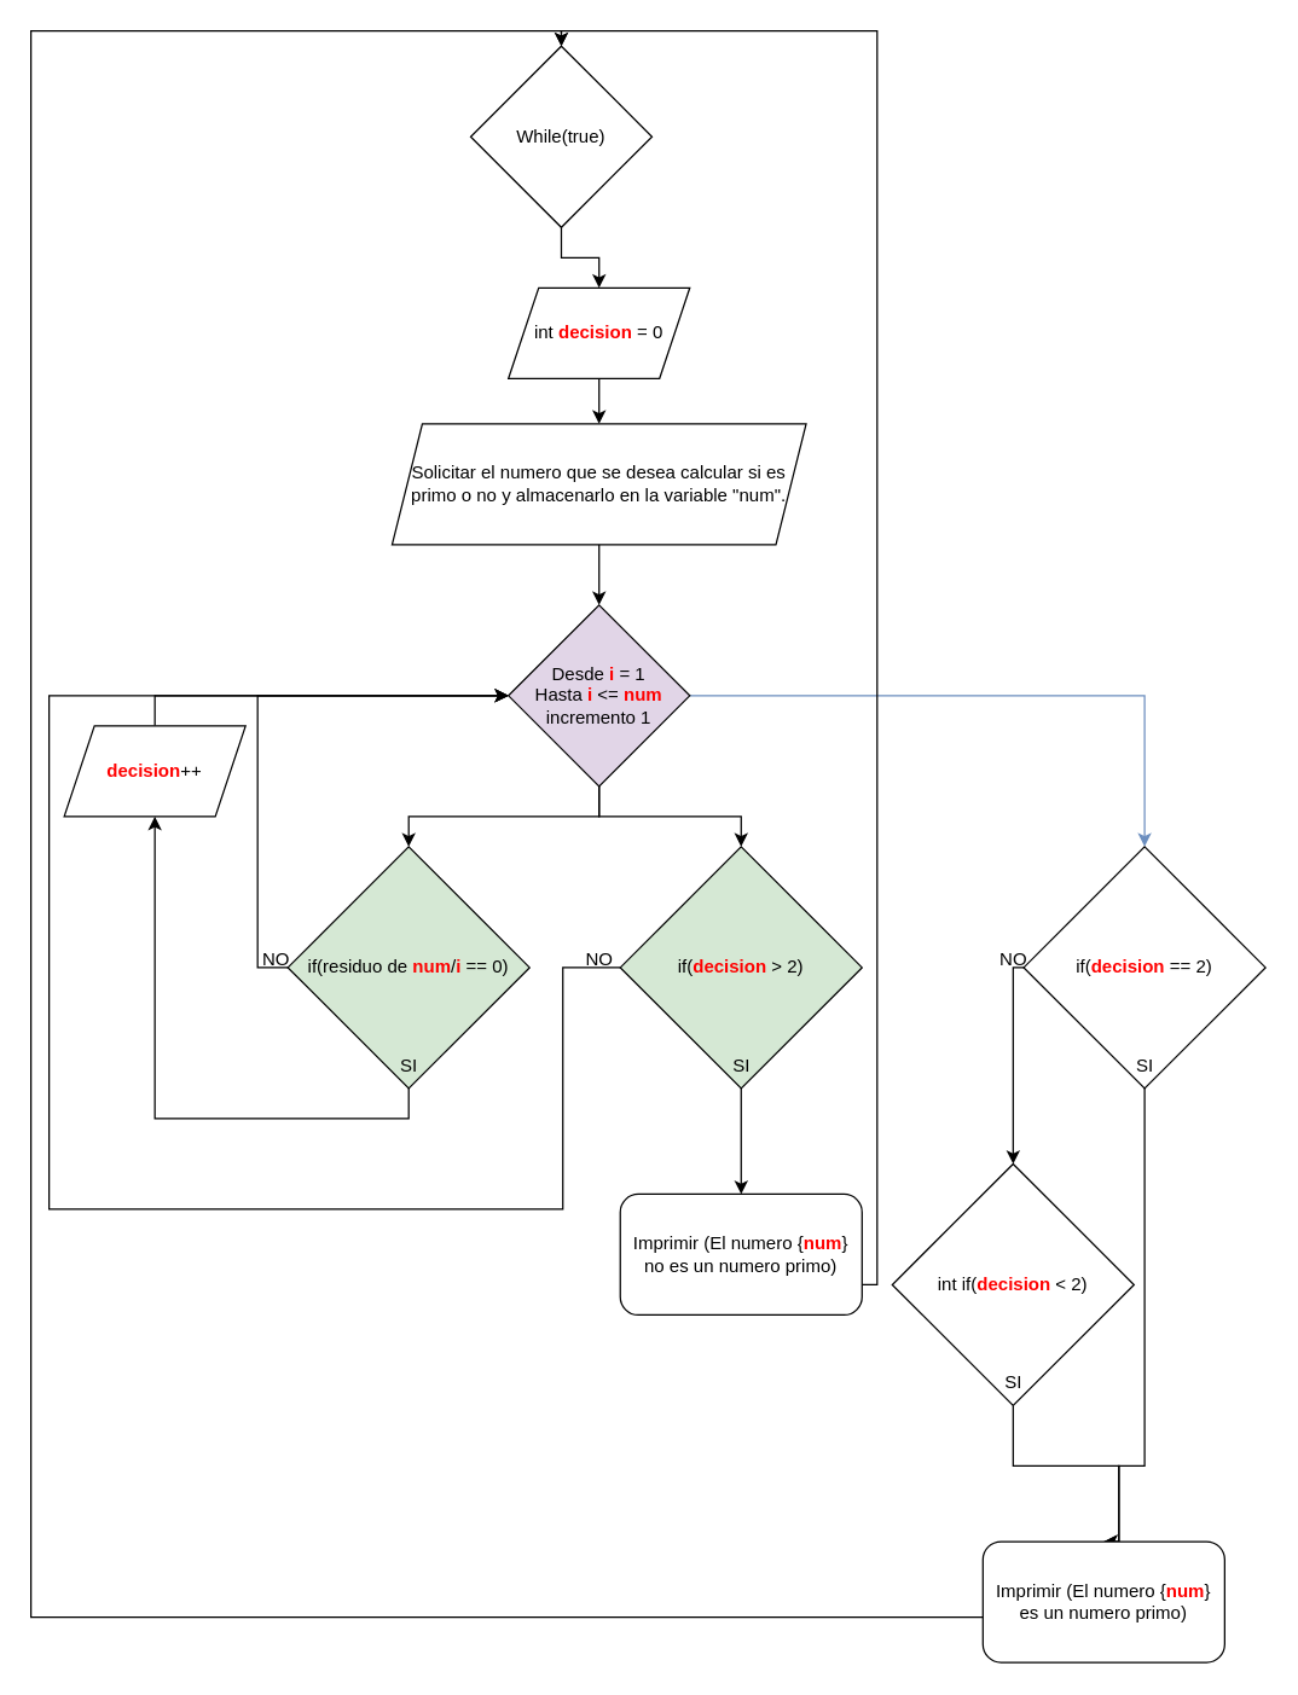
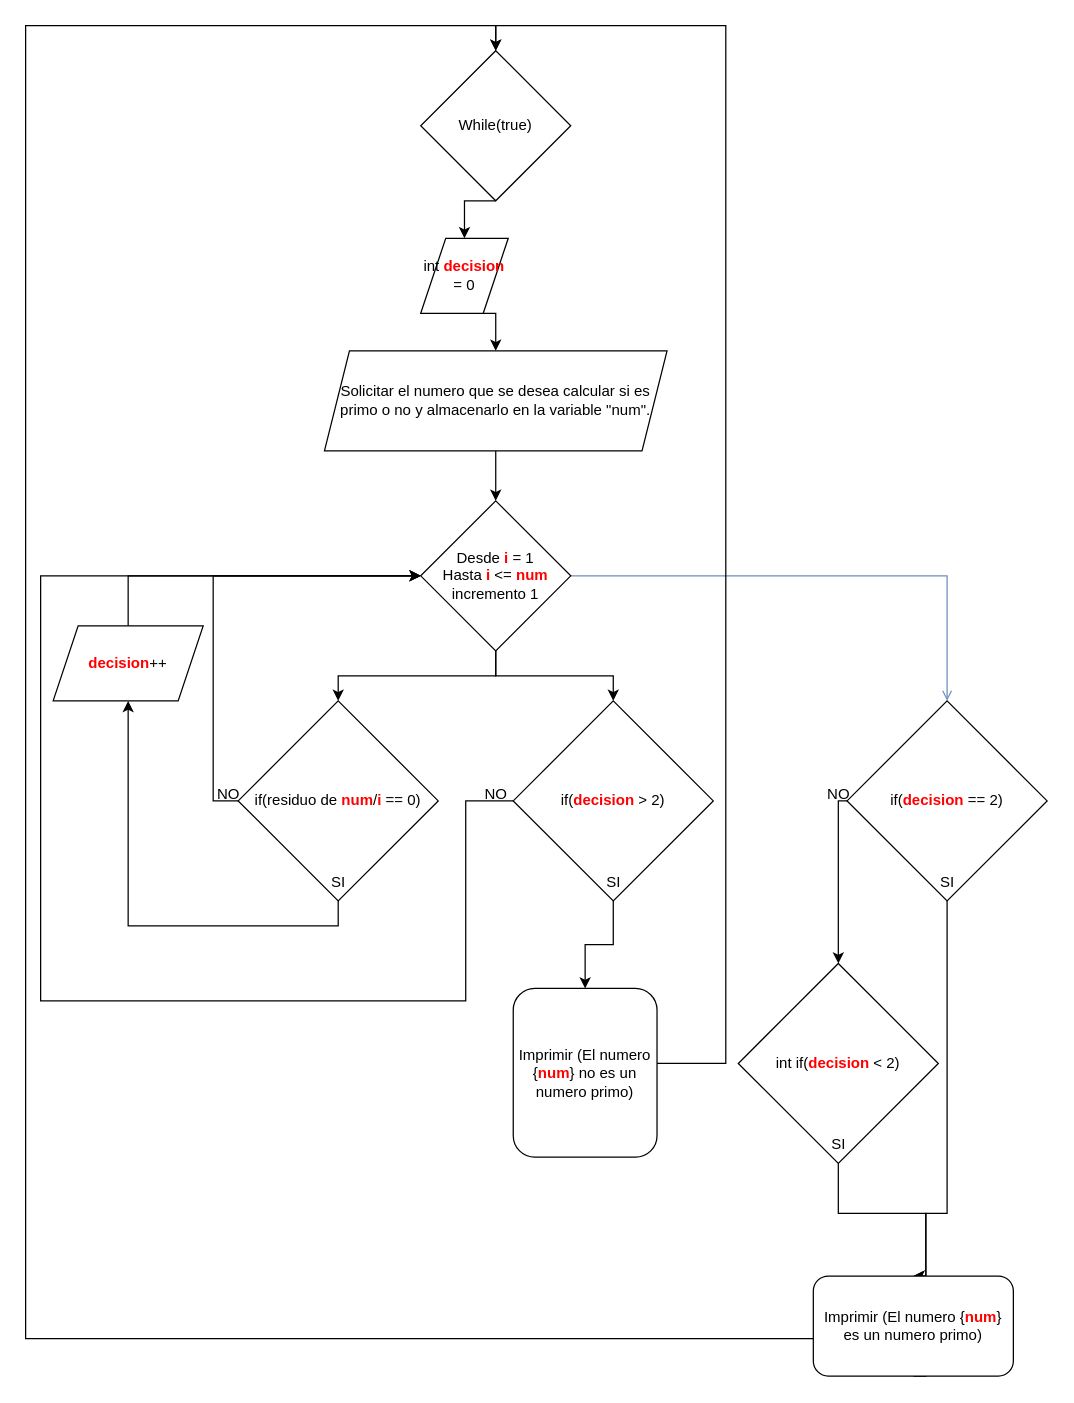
- <mxCell id="3" value="While(true)" style="rhombus;whiteSpace=wrap;html=1;" vertex="1" parent="1"><mxGeometry x="311" y="30" width="120" height="120" as="geometry" /></mxCell>
+ <mxCell id="3" value="While(true)" style="rhombus;whiteSpace=wrap;html=1;" vertex="1" parent="1"><mxGeometry x="336" y="40" width="120" height="120" as="geometry" /></mxCell>
- <mxCell id="28" value="int &lt;font color=&quot;#ff0000&quot;&gt;&lt;b&gt;decision&lt;/b&gt;&lt;/font&gt; = 0" style="shape=parallelogram;perimeter=parallelogramPerimeter;whiteSpace=wrap;html=1;fixedSize=1;" vertex="1" parent="1"><mxGeometry x="336" y="190" width="120" height="60" as="geometry" /></mxCell>
+ <mxCell id="28" value="int &lt;font color=&quot;#ff0000&quot;&gt;&lt;b&gt;decision&lt;/b&gt;&lt;/font&gt; = 0" style="shape=parallelogram;perimeter=parallelogramPerimeter;whiteSpace=wrap;html=1;fixedSize=1;" vertex="1" parent="1"><mxGeometry x="336" y="190" width="70" height="60" as="geometry" /></mxCell>
- <mxCell id="9" value="Desde &lt;b&gt;&lt;font color=&quot;#ff0000&quot;&gt;i&lt;/font&gt;&lt;/b&gt; = 1&lt;div&gt;Hasta &lt;font color=&quot;#ff0000&quot;&gt;&lt;b&gt;i&lt;/b&gt; &lt;/font&gt;&amp;lt;=&amp;nbsp;&lt;b&gt;&lt;font color=&quot;#ff0000&quot;&gt;num&lt;/font&gt;&lt;/b&gt;&lt;/div&gt;&lt;div&gt;incremento 1&lt;/div&gt;" style="rhombus;whiteSpace=wrap;html=1;fillColor=#e1d5e7;" vertex="1" parent="1"><mxGeometry x="336" y="400" width="120" height="120" as="geometry" /></mxCell>
+ <mxCell id="9" value="Desde &lt;b&gt;&lt;font color=&quot;#ff0000&quot;&gt;i&lt;/font&gt;&lt;/b&gt; = 1&lt;div&gt;Hasta &lt;font color=&quot;#ff0000&quot;&gt;&lt;b&gt;i&lt;/b&gt; &lt;/font&gt;&amp;lt;=&amp;nbsp;&lt;b&gt;&lt;font color=&quot;#ff0000&quot;&gt;num&lt;/font&gt;&lt;/b&gt;&lt;/div&gt;&lt;div&gt;incremento 1&lt;/div&gt;" style="rhombus;whiteSpace=wrap;html=1;" vertex="1" parent="1"><mxGeometry x="336" y="400" width="120" height="120" as="geometry" /></mxCell>
- <mxCell id="17" value="&lt;b&gt;&lt;font color=&quot;#ff0000&quot;&gt;decision&lt;/font&gt;&lt;/b&gt;++" style="shape=parallelogram;perimeter=parallelogramPerimeter;whiteSpace=wrap;html=1;fixedSize=1;" vertex="1" parent="1"><mxGeometry x="42" y="480" width="120" height="60" as="geometry" /></mxCell>
+ <mxCell id="17" value="&lt;b&gt;&lt;font color=&quot;#ff0000&quot;&gt;decision&lt;/font&gt;&lt;/b&gt;++" style="shape=parallelogram;perimeter=parallelogramPerimeter;whiteSpace=wrap;html=1;fixedSize=1;" vertex="1" parent="1"><mxGeometry x="42" y="500" width="120" height="60" as="geometry" /></mxCell>
- <mxCell id="8" style="edgeStyle=orthogonalEdgeStyle;rounded=0;orthogonalLoop=1;jettySize=auto;html=1;exitX=1;exitY=0.5;exitDx=0;exitDy=0;entryX=0.5;entryY=0;entryDx=0;entryDy=0;fillColor=#dae8fc;strokeColor=#6c8ebf;" edge="1" parent="1" source="9" target="22"><mxGeometry relative="1" as="geometry" /></mxCell>
+ <mxCell id="8" style="edgeStyle=orthogonalEdgeStyle;rounded=0;orthogonalLoop=1;jettySize=auto;html=1;exitX=1;exitY=0.5;exitDx=0;exitDy=0;entryX=0.5;entryY=0;entryDx=0;entryDy=0;fillColor=#dae8fc;strokeColor=#6c8ebf;endArrow=open;" edge="1" parent="1" source="9" target="22"><mxGeometry relative="1" as="geometry" /></mxCell>
- <mxCell id="12" value="&lt;div&gt;if(residuo de &lt;b&gt;&lt;font color=&quot;#ff0000&quot;&gt;num&lt;/font&gt;&lt;/b&gt;/&lt;font color=&quot;#ff0000&quot;&gt;&lt;b&gt;i&lt;/b&gt;&lt;/font&gt; == 0)&lt;/div&gt;" style="rhombus;whiteSpace=wrap;html=1;fillColor=#d5e8d4;" vertex="1" parent="1"><mxGeometry x="190" y="560" width="160" height="160" as="geometry" /></mxCell>
+ <mxCell id="12" value="&lt;div&gt;if(residuo de &lt;b&gt;&lt;font color=&quot;#ff0000&quot;&gt;num&lt;/font&gt;&lt;/b&gt;/&lt;font color=&quot;#ff0000&quot;&gt;&lt;b&gt;i&lt;/b&gt;&lt;/font&gt; == 0)&lt;/div&gt;" style="rhombus;whiteSpace=wrap;html=1;" vertex="1" parent="1"><mxGeometry x="190" y="560" width="160" height="160" as="geometry" /></mxCell>
- <mxCell id="15" value="&lt;div&gt;if(&lt;font color=&quot;#ff0000&quot;&gt;&lt;b&gt;decision&lt;/b&gt;&lt;/font&gt; &amp;gt; 2)&lt;/div&gt;" style="rhombus;whiteSpace=wrap;html=1;fillColor=#d5e8d4;" vertex="1" parent="1"><mxGeometry x="410" y="560" width="160" height="160" as="geometry" /></mxCell>
+ <mxCell id="15" value="&lt;div&gt;if(&lt;font color=&quot;#ff0000&quot;&gt;&lt;b&gt;decision&lt;/b&gt;&lt;/font&gt; &amp;gt; 2)&lt;/div&gt;" style="rhombus;whiteSpace=wrap;html=1;" vertex="1" parent="1"><mxGeometry x="410" y="560" width="160" height="160" as="geometry" /></mxCell>
- <mxCell id="19" value="Imprimir (El numero {&lt;b&gt;&lt;font color=&quot;#ff0000&quot;&gt;num&lt;/font&gt;&lt;/b&gt;} no es un numero primo)" style="rounded=1;whiteSpace=wrap;html=1;" vertex="1" parent="1"><mxGeometry x="410" y="790" width="160" height="80" as="geometry" /></mxCell>
+ <mxCell id="19" value="Imprimir (El numero {&lt;b&gt;&lt;font color=&quot;#ff0000&quot;&gt;num&lt;/font&gt;&lt;/b&gt;} no es un numero primo)" style="rounded=1;whiteSpace=wrap;html=1;" vertex="1" parent="1"><mxGeometry x="410" y="790" width="115" height="135" as="geometry" /></mxCell>
